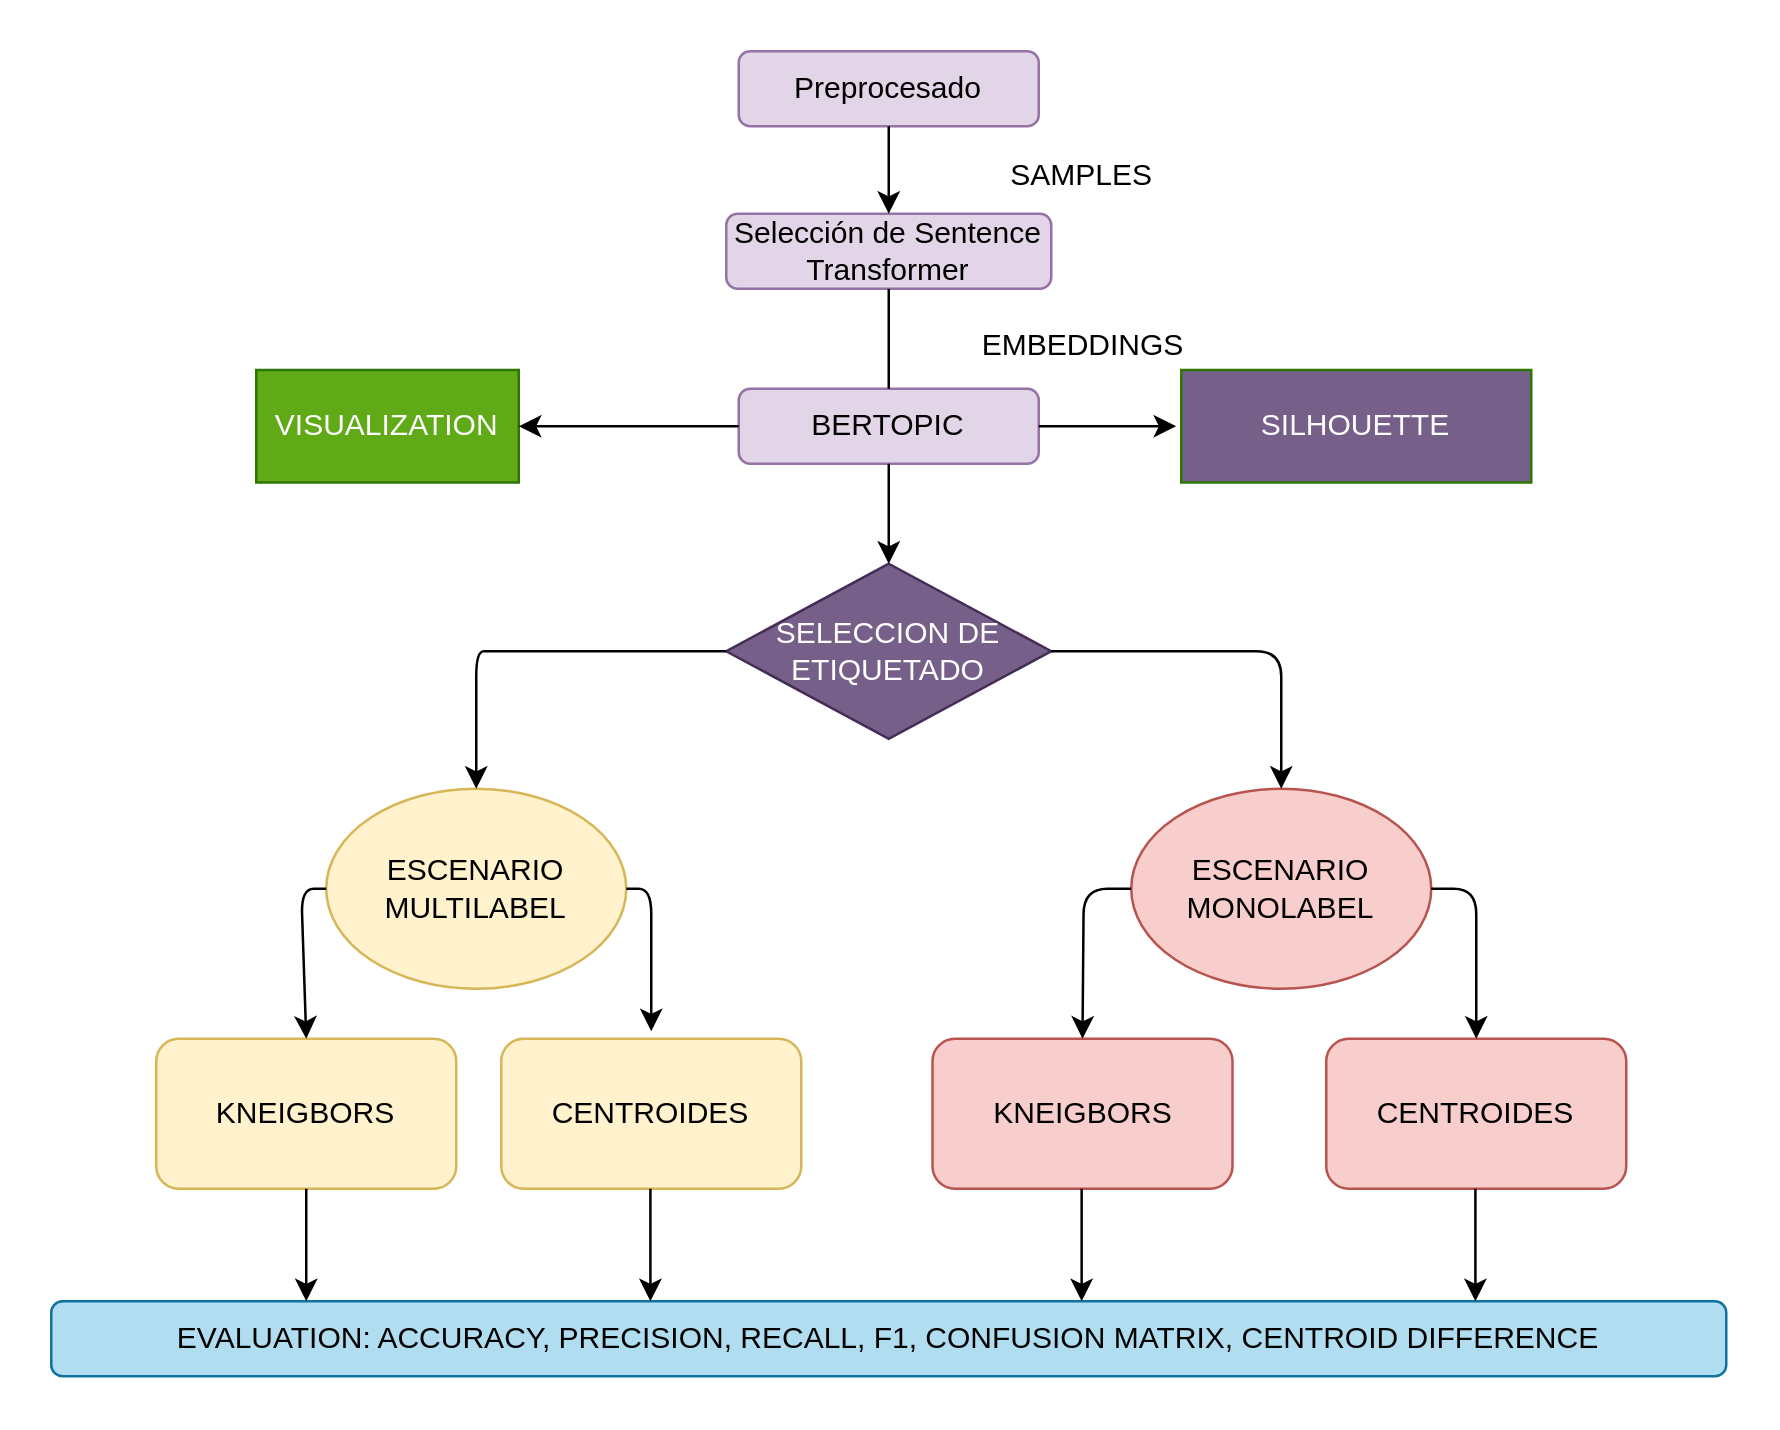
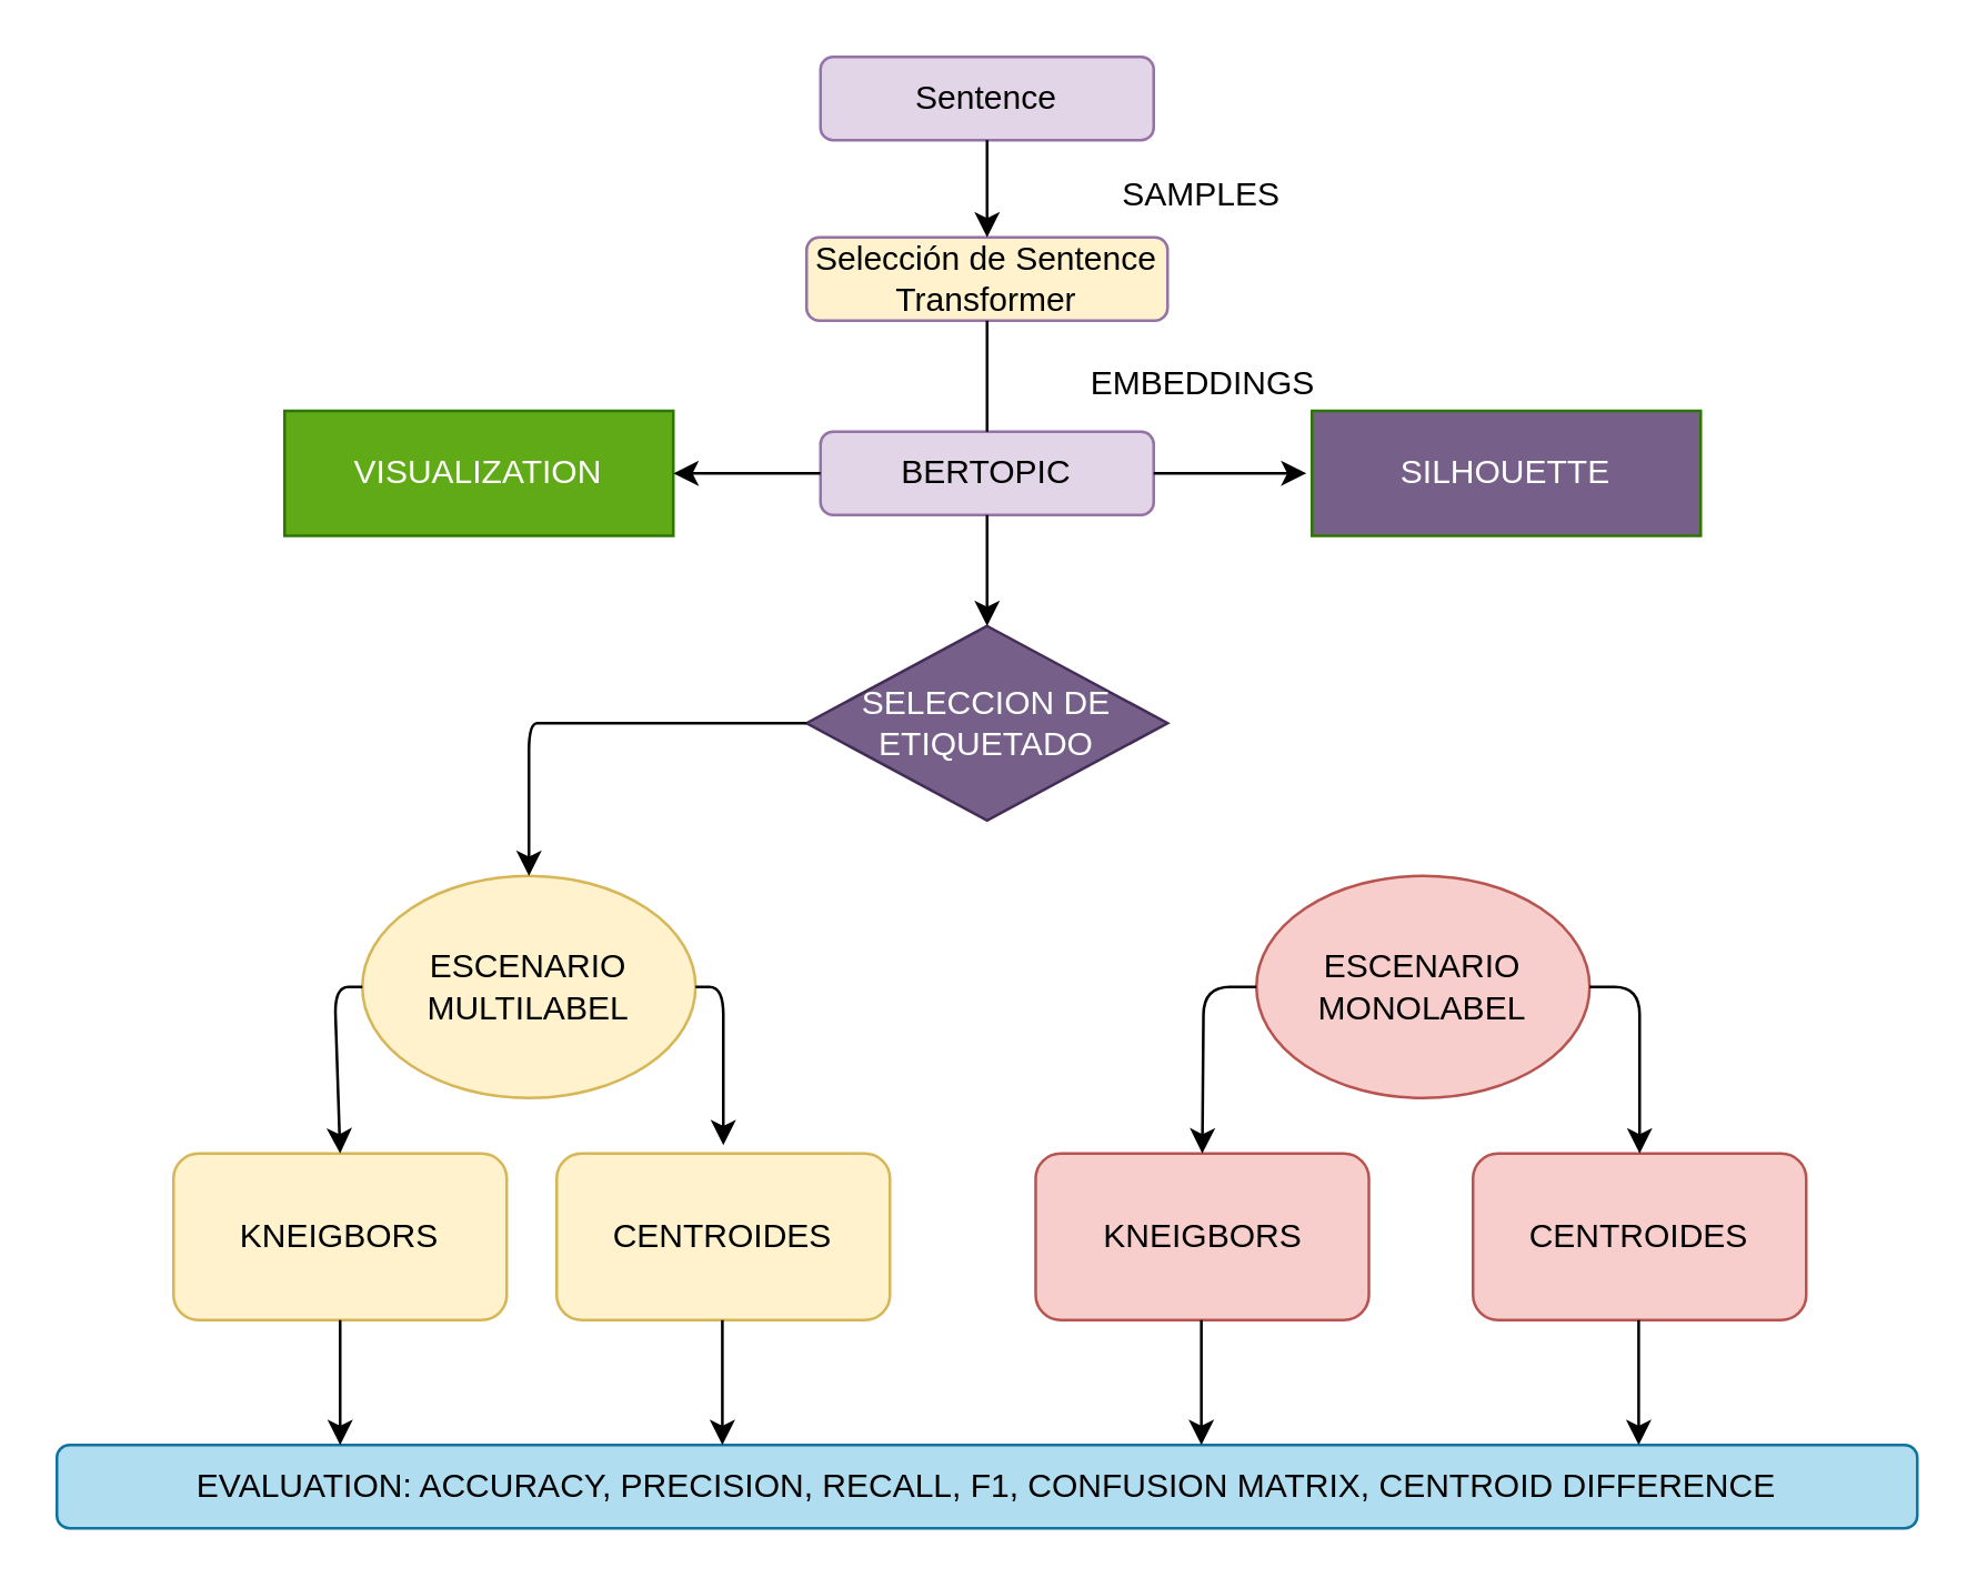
- <mxCell id="2" value="Preprocesado" style="rounded=1;whiteSpace=wrap;html=1;fillColor=#e1d5e7;strokeColor=#9673a6;" vertex="1" parent="1"><mxGeometry x="295" y="20" width="120" height="30" as="geometry" /></mxCell>
+ <mxCell id="2" value="Sentence" style="rounded=1;whiteSpace=wrap;html=1;fillColor=#e1d5e7;strokeColor=#9673a6;" vertex="1" parent="1"><mxGeometry x="295" y="20" width="120" height="30" as="geometry" /></mxCell>
- <mxCell id="3" value="Selección de Sentence Transformer" style="rounded=1;whiteSpace=wrap;html=1;fillColor=#e1d5e7;strokeColor=#9673a6;" vertex="1" parent="1"><mxGeometry x="290" y="85" width="130" height="30" as="geometry" /></mxCell>
+ <mxCell id="3" value="Selección de Sentence Transformer" style="rounded=1;whiteSpace=wrap;html=1;fillColor=#fff2cc;strokeColor=#9673a6;" vertex="1" parent="1"><mxGeometry x="290" y="85" width="130" height="30" as="geometry" /></mxCell>
- <mxCell id="8" value="VISUALIZATION" style="rounded=0;whiteSpace=wrap;html=1;fillColor=#60a917;strokeColor=#2D7600;fontColor=#ffffff;" vertex="1" parent="1"><mxGeometry x="102" y="147.5" width="105" height="45" as="geometry" /></mxCell>
+ <mxCell id="8" value="VISUALIZATION" style="rounded=0;whiteSpace=wrap;html=1;fillColor=#60a917;strokeColor=#2D7600;fontColor=#ffffff;" vertex="1" parent="1"><mxGeometry x="102" y="147.5" width="140" height="45" as="geometry" /></mxCell>
- <mxCell id="22" value="" style="endArrow=classic;html=1;exitX=1;exitY=0.5;exitDx=0;exitDy=0;entryX=0.5;entryY=0;entryDx=0;entryDy=0;" edge="1" parent="1" source="5" target="6"><mxGeometry width="50" height="50" relative="1" as="geometry"><mxPoint x="440" y="280" as="sourcePoint" /><mxPoint x="490" y="230" as="targetPoint" /><Array as="points"><mxPoint x="512" y="260" /></Array></mxGeometry></mxCell>
